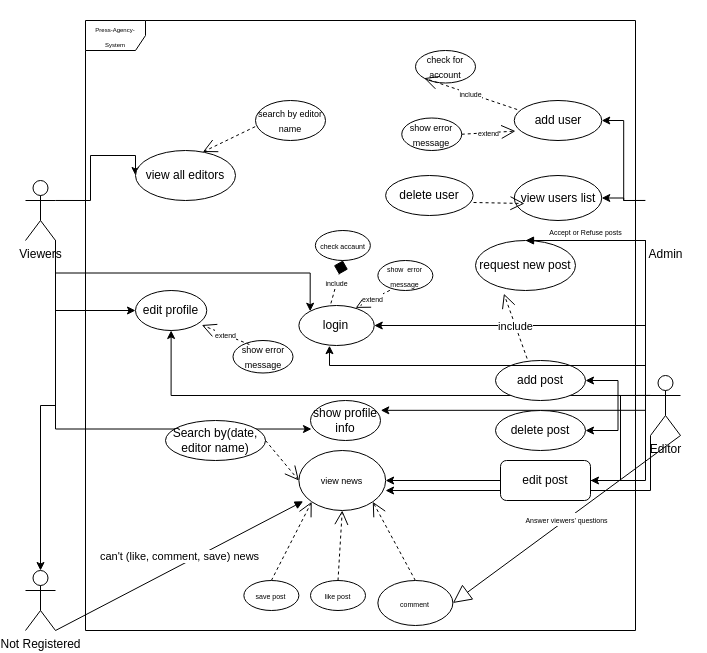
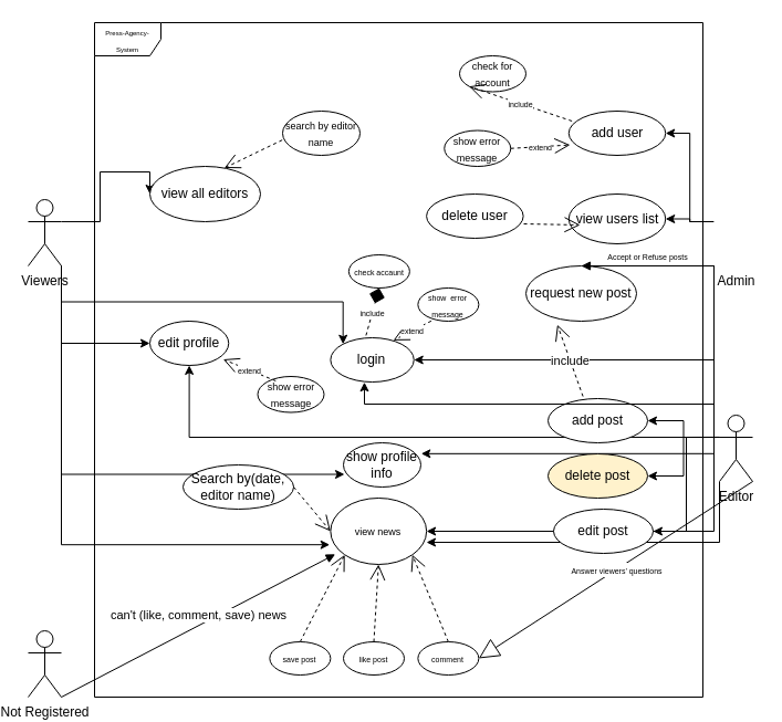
- <mxCell id="50" value="delete post" style="ellipse;whiteSpace=wrap;html=1;" parent="1" vertex="1"><mxGeometry x="490" y="410" width="90" height="40" as="geometry" /></mxCell>
+ <mxCell id="50" value="delete post" style="ellipse;whiteSpace=wrap;html=1;fillColor=#fff2cc;" parent="1" vertex="1"><mxGeometry x="490" y="410" width="90" height="40" as="geometry" /></mxCell>
- <mxCell id="36" style="edgeStyle=orthogonalEdgeStyle;rounded=0;orthogonalLoop=1;jettySize=auto;html=1;exitX=1;exitY=1;exitDx=0;exitDy=0;exitPerimeter=0;" parent="1" source="15" target="16" edge="1"><mxGeometry relative="1" as="geometry" /></mxCell>
+ <mxCell id="36" style="edgeStyle=orthogonalEdgeStyle;rounded=0;orthogonalLoop=1;jettySize=auto;html=1;exitX=1;exitY=1;exitDx=0;exitDy=0;exitPerimeter=0;entryX=-0.008;entryY=0.703;entryDx=0;entryDy=0;entryPerimeter=0;" parent="1" source="15" target="27" edge="1"><mxGeometry relative="1" as="geometry" /></mxCell>
- <mxCell id="51" value="edit post" style="whiteSpace=wrap;html=1;rounded=1;" parent="1" vertex="1"><mxGeometry x="495" y="460" width="90" height="40" as="geometry" /></mxCell>
+ <mxCell id="51" value="edit post" style="ellipse;whiteSpace=wrap;html=1;" parent="1" vertex="1"><mxGeometry x="495" y="460" width="90" height="40" as="geometry" /></mxCell>
- <mxCell id="31" value="&lt;span style=&quot;font-size: 7px;&quot;&gt;comment&lt;/span&gt;" style="ellipse;whiteSpace=wrap;html=1;" parent="1" vertex="1"><mxGeometry x="372.37" y="580" width="75" height="45" as="geometry" /></mxCell>
+ <mxCell id="31" value="&lt;span style=&quot;font-size: 7px;&quot;&gt;comment&lt;/span&gt;" style="ellipse;whiteSpace=wrap;html=1;" parent="1" vertex="1"><mxGeometry x="372.37" y="580" width="55" height="30" as="geometry" /></mxCell>
